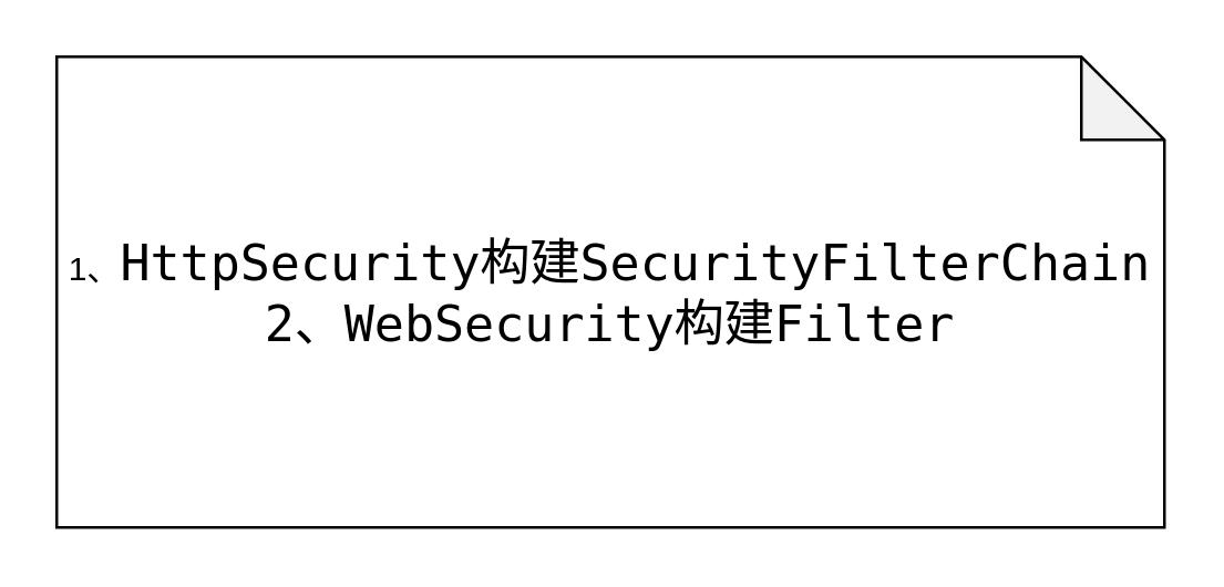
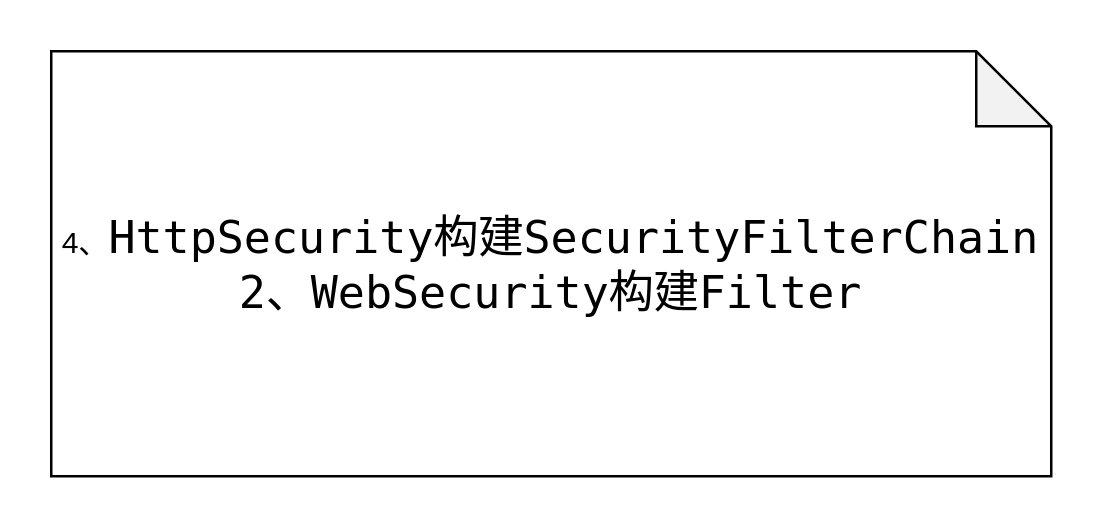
- <mxCell id="2" value="1、&lt;span style=&quot;background-color: rgb(255, 255, 255); font-family: &amp;quot;JetBrains Mono&amp;quot;, monospace; font-size: 13.5pt;&quot;&gt;HttpSecurity构建&lt;/span&gt;&lt;span style=&quot;background-color: rgb(255, 255, 255); font-family: &amp;quot;JetBrains Mono&amp;quot;, monospace; font-size: 13.5pt;&quot;&gt;SecurityFilterChain&lt;/span&gt;&lt;div&gt;&lt;span style=&quot;background-color: rgb(255, 255, 255); font-family: &amp;quot;JetBrains Mono&amp;quot;, monospace; font-size: 13.5pt;&quot;&gt;2、&lt;/span&gt;&lt;span style=&quot;background-color: rgb(255, 255, 255); font-family: &amp;quot;JetBrains Mono&amp;quot;, monospace; font-size: 13.5pt;&quot;&gt;WebSecurity构建Filter&lt;/span&gt;&lt;/div&gt;" style="shape=note;whiteSpace=wrap;html=1;backgroundOutline=1;darkOpacity=0.05;" vertex="1" parent="1"><mxGeometry x="20" y="20" width="400" height="170" as="geometry" /></mxCell>
+ <mxCell id="2" value="4、&lt;span style=&quot;background-color: rgb(255, 255, 255); font-family: &amp;quot;JetBrains Mono&amp;quot;, monospace; font-size: 13.5pt;&quot;&gt;HttpSecurity构建&lt;/span&gt;&lt;span style=&quot;background-color: rgb(255, 255, 255); font-family: &amp;quot;JetBrains Mono&amp;quot;, monospace; font-size: 13.5pt;&quot;&gt;SecurityFilterChain&lt;/span&gt;&lt;div&gt;&lt;span style=&quot;background-color: rgb(255, 255, 255); font-family: &amp;quot;JetBrains Mono&amp;quot;, monospace; font-size: 13.5pt;&quot;&gt;2、&lt;/span&gt;&lt;span style=&quot;background-color: rgb(255, 255, 255); font-family: &amp;quot;JetBrains Mono&amp;quot;, monospace; font-size: 13.5pt;&quot;&gt;WebSecurity构建Filter&lt;/span&gt;&lt;/div&gt;" style="shape=note;whiteSpace=wrap;html=1;backgroundOutline=1;darkOpacity=0.05;" vertex="1" parent="1"><mxGeometry x="20" y="20" width="400" height="170" as="geometry" /></mxCell>
